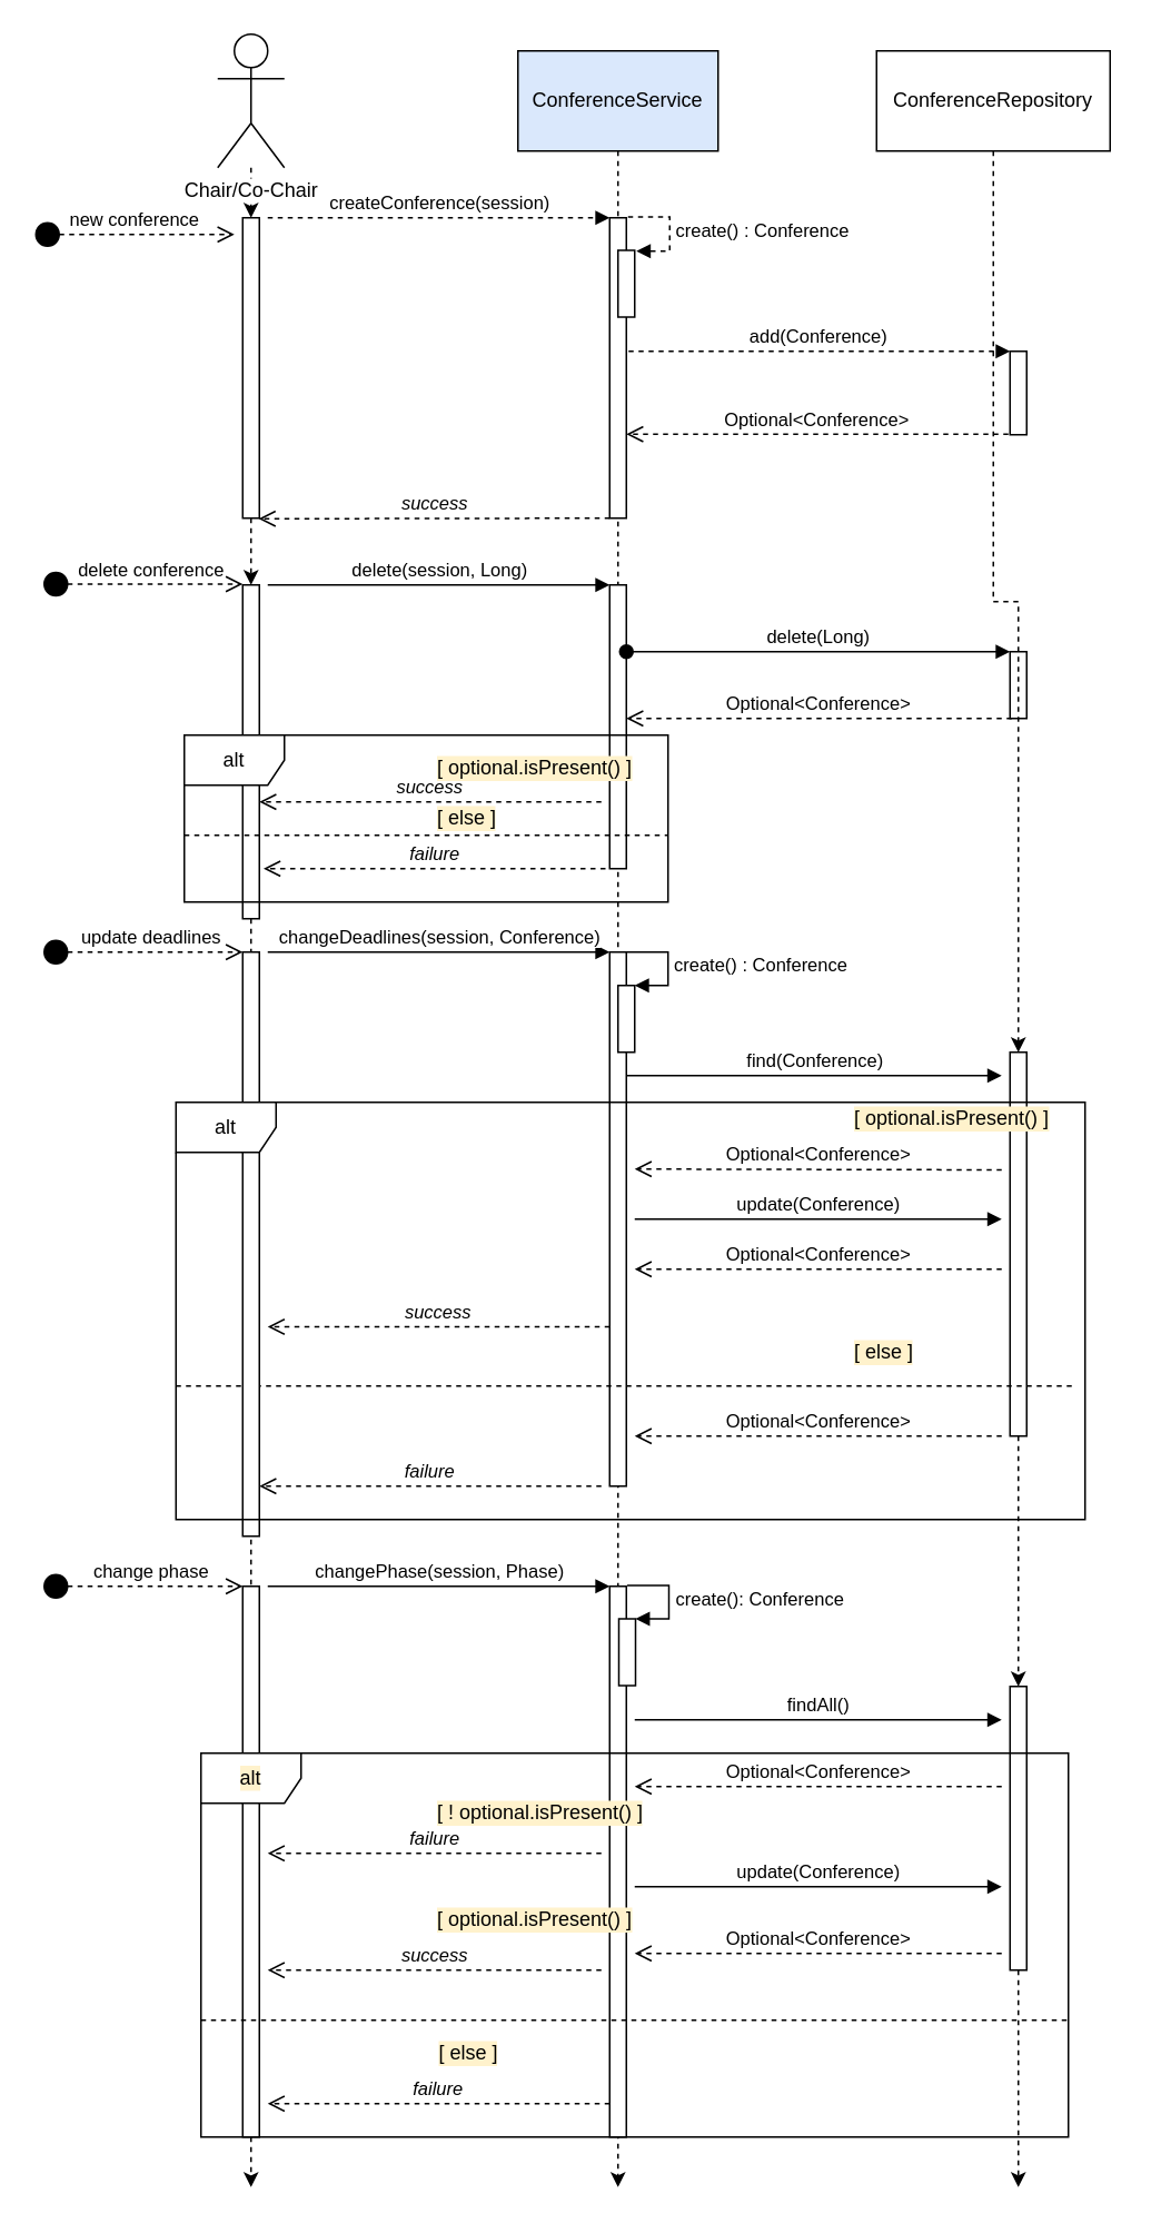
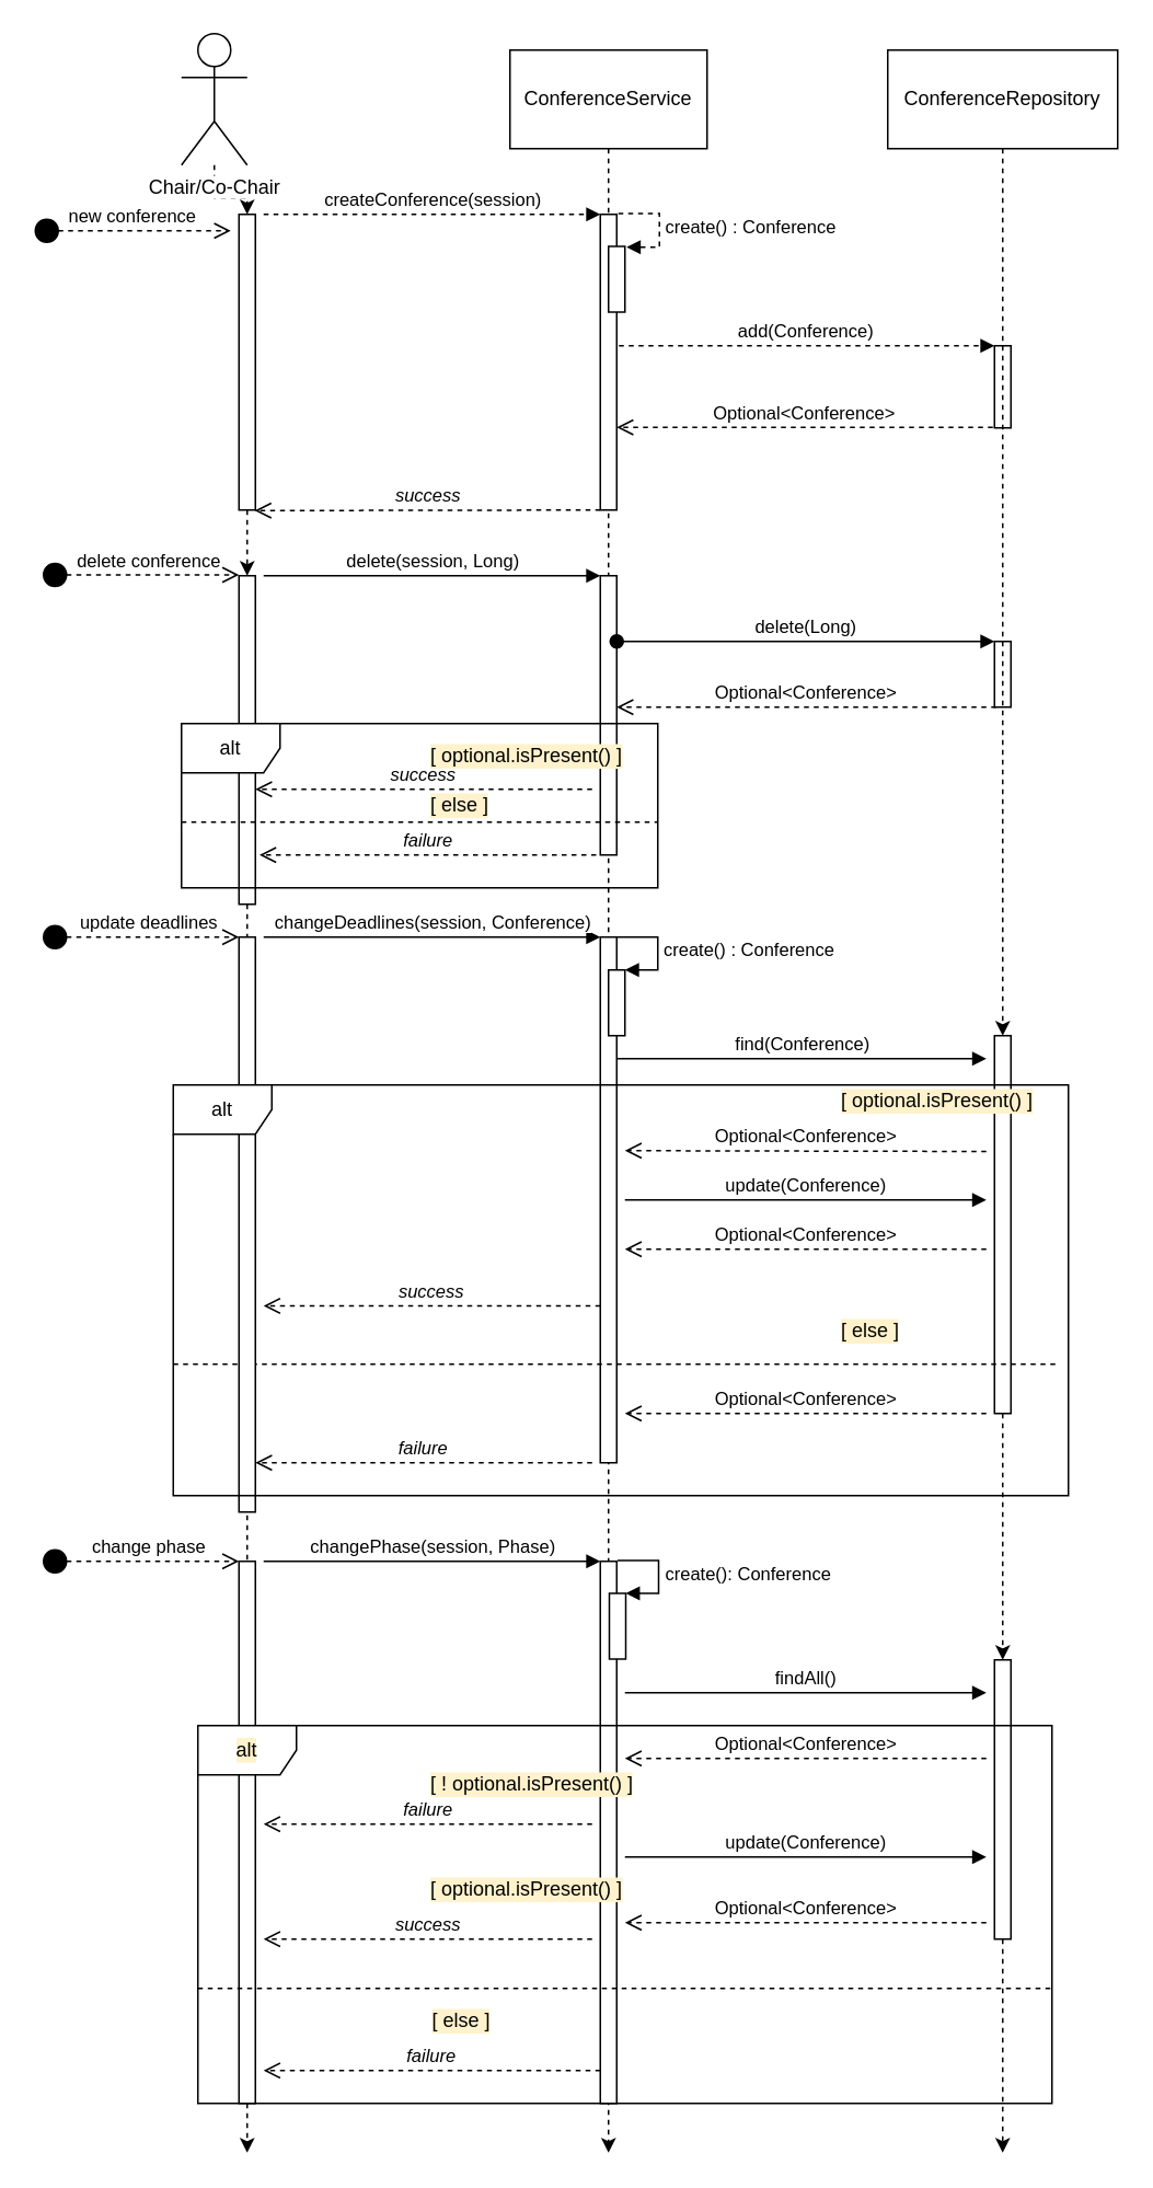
- <mxCell id="18" value="Chair/Co-Chair" style="shape=umlActor;verticalLabelPosition=bottom;labelBackgroundColor=#ffffff;verticalAlign=top;html=1;outlineConnect=0;" vertex="1" parent="1"><mxGeometry x="130" y="20" width="40" height="80" as="geometry" /></mxCell>
+ <mxCell id="18" value="Chair/Co-Chair" style="shape=umlActor;verticalLabelPosition=bottom;labelBackgroundColor=#ffffff;verticalAlign=top;html=1;outlineConnect=0;" vertex="1" parent="1"><mxGeometry x="110" y="20" width="40" height="80" as="geometry" /></mxCell>
- <mxCell id="4" value="ConferenceService" style="rounded=0;whiteSpace=wrap;html=1;fillColor=#dae8fc;" vertex="1" parent="1"><mxGeometry x="310" y="30" width="120" height="60" as="geometry" /></mxCell>
+ <mxCell id="4" value="ConferenceService" style="rounded=0;whiteSpace=wrap;html=1;" vertex="1" parent="1"><mxGeometry x="310" y="30" width="120" height="60" as="geometry" /></mxCell>
- <mxCell id="6" value="ConferenceRepository" style="rounded=0;whiteSpace=wrap;html=1;" vertex="1" parent="1"><mxGeometry x="525" y="30" width="140" height="60" as="geometry" /></mxCell>
+ <mxCell id="6" value="ConferenceRepository" style="rounded=0;whiteSpace=wrap;html=1;" vertex="1" parent="1"><mxGeometry x="540" y="30" width="140" height="60" as="geometry" /></mxCell>
